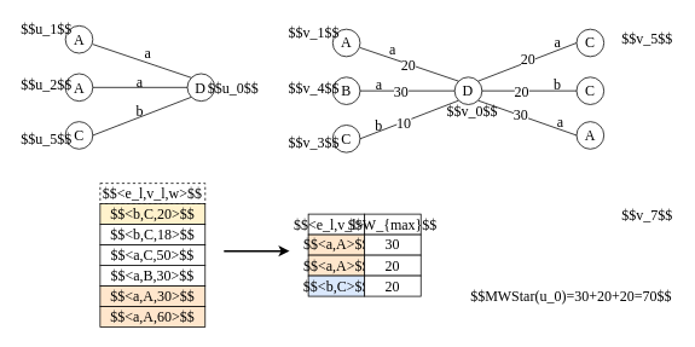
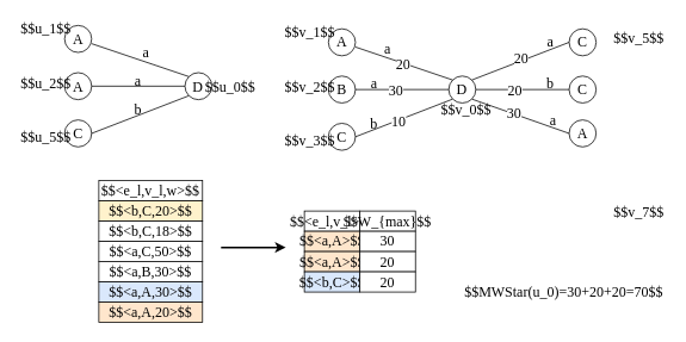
- <mxCell id="27" value="$$v_4$$" style="text;html=1;strokeColor=none;fillColor=none;align=center;verticalAlign=middle;whiteSpace=wrap;rounded=0;fontFamily=Times New Roman;fontSize=16;container=0;" parent="1" vertex="1"><mxGeometry x="314.971" y="84.222" width="62.099" height="22.667" as="geometry" /></mxCell>
+ <mxCell id="27" value="$$v_2$$" style="text;html=1;strokeColor=none;fillColor=none;align=center;verticalAlign=middle;whiteSpace=wrap;rounded=0;fontFamily=Times New Roman;fontSize=16;container=0;" parent="1" vertex="1"><mxGeometry x="314.971" y="84.222" width="62.099" height="22.667" as="geometry" /></mxCell>
- <mxCell id="55" value="$$&amp;lt;e_l,v_l,w&amp;gt;$$" style="rounded=0;whiteSpace=wrap;html=1;fontFamily=Times New Roman;fontSize=16;fontColor=default;container=0;dashed=1;" parent="1" vertex="1"><mxGeometry x="110.044" y="201.333" width="115.918" height="22.667" as="geometry" /></mxCell>
+ <mxCell id="55" value="$$&amp;lt;e_l,v_l,w&amp;gt;$$" style="rounded=0;whiteSpace=wrap;html=1;fontFamily=Times New Roman;fontSize=16;fontColor=default;container=0;" parent="1" vertex="1"><mxGeometry x="110.044" y="201.333" width="115.918" height="22.667" as="geometry" /></mxCell>
- <mxCell id="59" value="$$&amp;lt;a,A,30&amp;gt;$$" style="rounded=0;whiteSpace=wrap;html=1;fontFamily=Times New Roman;fontSize=16;fillColor=#ffe6cc;strokeColor=#000000;container=0;" parent="1" vertex="1"><mxGeometry x="110.044" y="314.667" width="115.918" height="22.667" as="geometry" /></mxCell>
+ <mxCell id="59" value="$$&amp;lt;a,A,30&amp;gt;$$" style="rounded=0;whiteSpace=wrap;html=1;fontFamily=Times New Roman;fontSize=16;fillColor=#dae8fc;strokeColor=#000000;container=0;" parent="1" vertex="1"><mxGeometry x="110.044" y="314.667" width="115.918" height="22.667" as="geometry" /></mxCell>
- <mxCell id="60" value="$$&amp;lt;a,A,60&amp;gt;$$" style="rounded=0;whiteSpace=wrap;html=1;fontFamily=Times New Roman;fontSize=16;fillColor=#ffe6cc;strokeColor=#000000;container=0;" parent="1" vertex="1"><mxGeometry x="110.044" y="337.333" width="115.918" height="22.667" as="geometry" /></mxCell>
+ <mxCell id="60" value="$$&amp;lt;a,A,20&amp;gt;$$" style="rounded=0;whiteSpace=wrap;html=1;fontFamily=Times New Roman;fontSize=16;fillColor=#ffe6cc;strokeColor=#000000;container=0;" parent="1" vertex="1"><mxGeometry x="110.044" y="337.333" width="115.918" height="22.667" as="geometry" /></mxCell>
